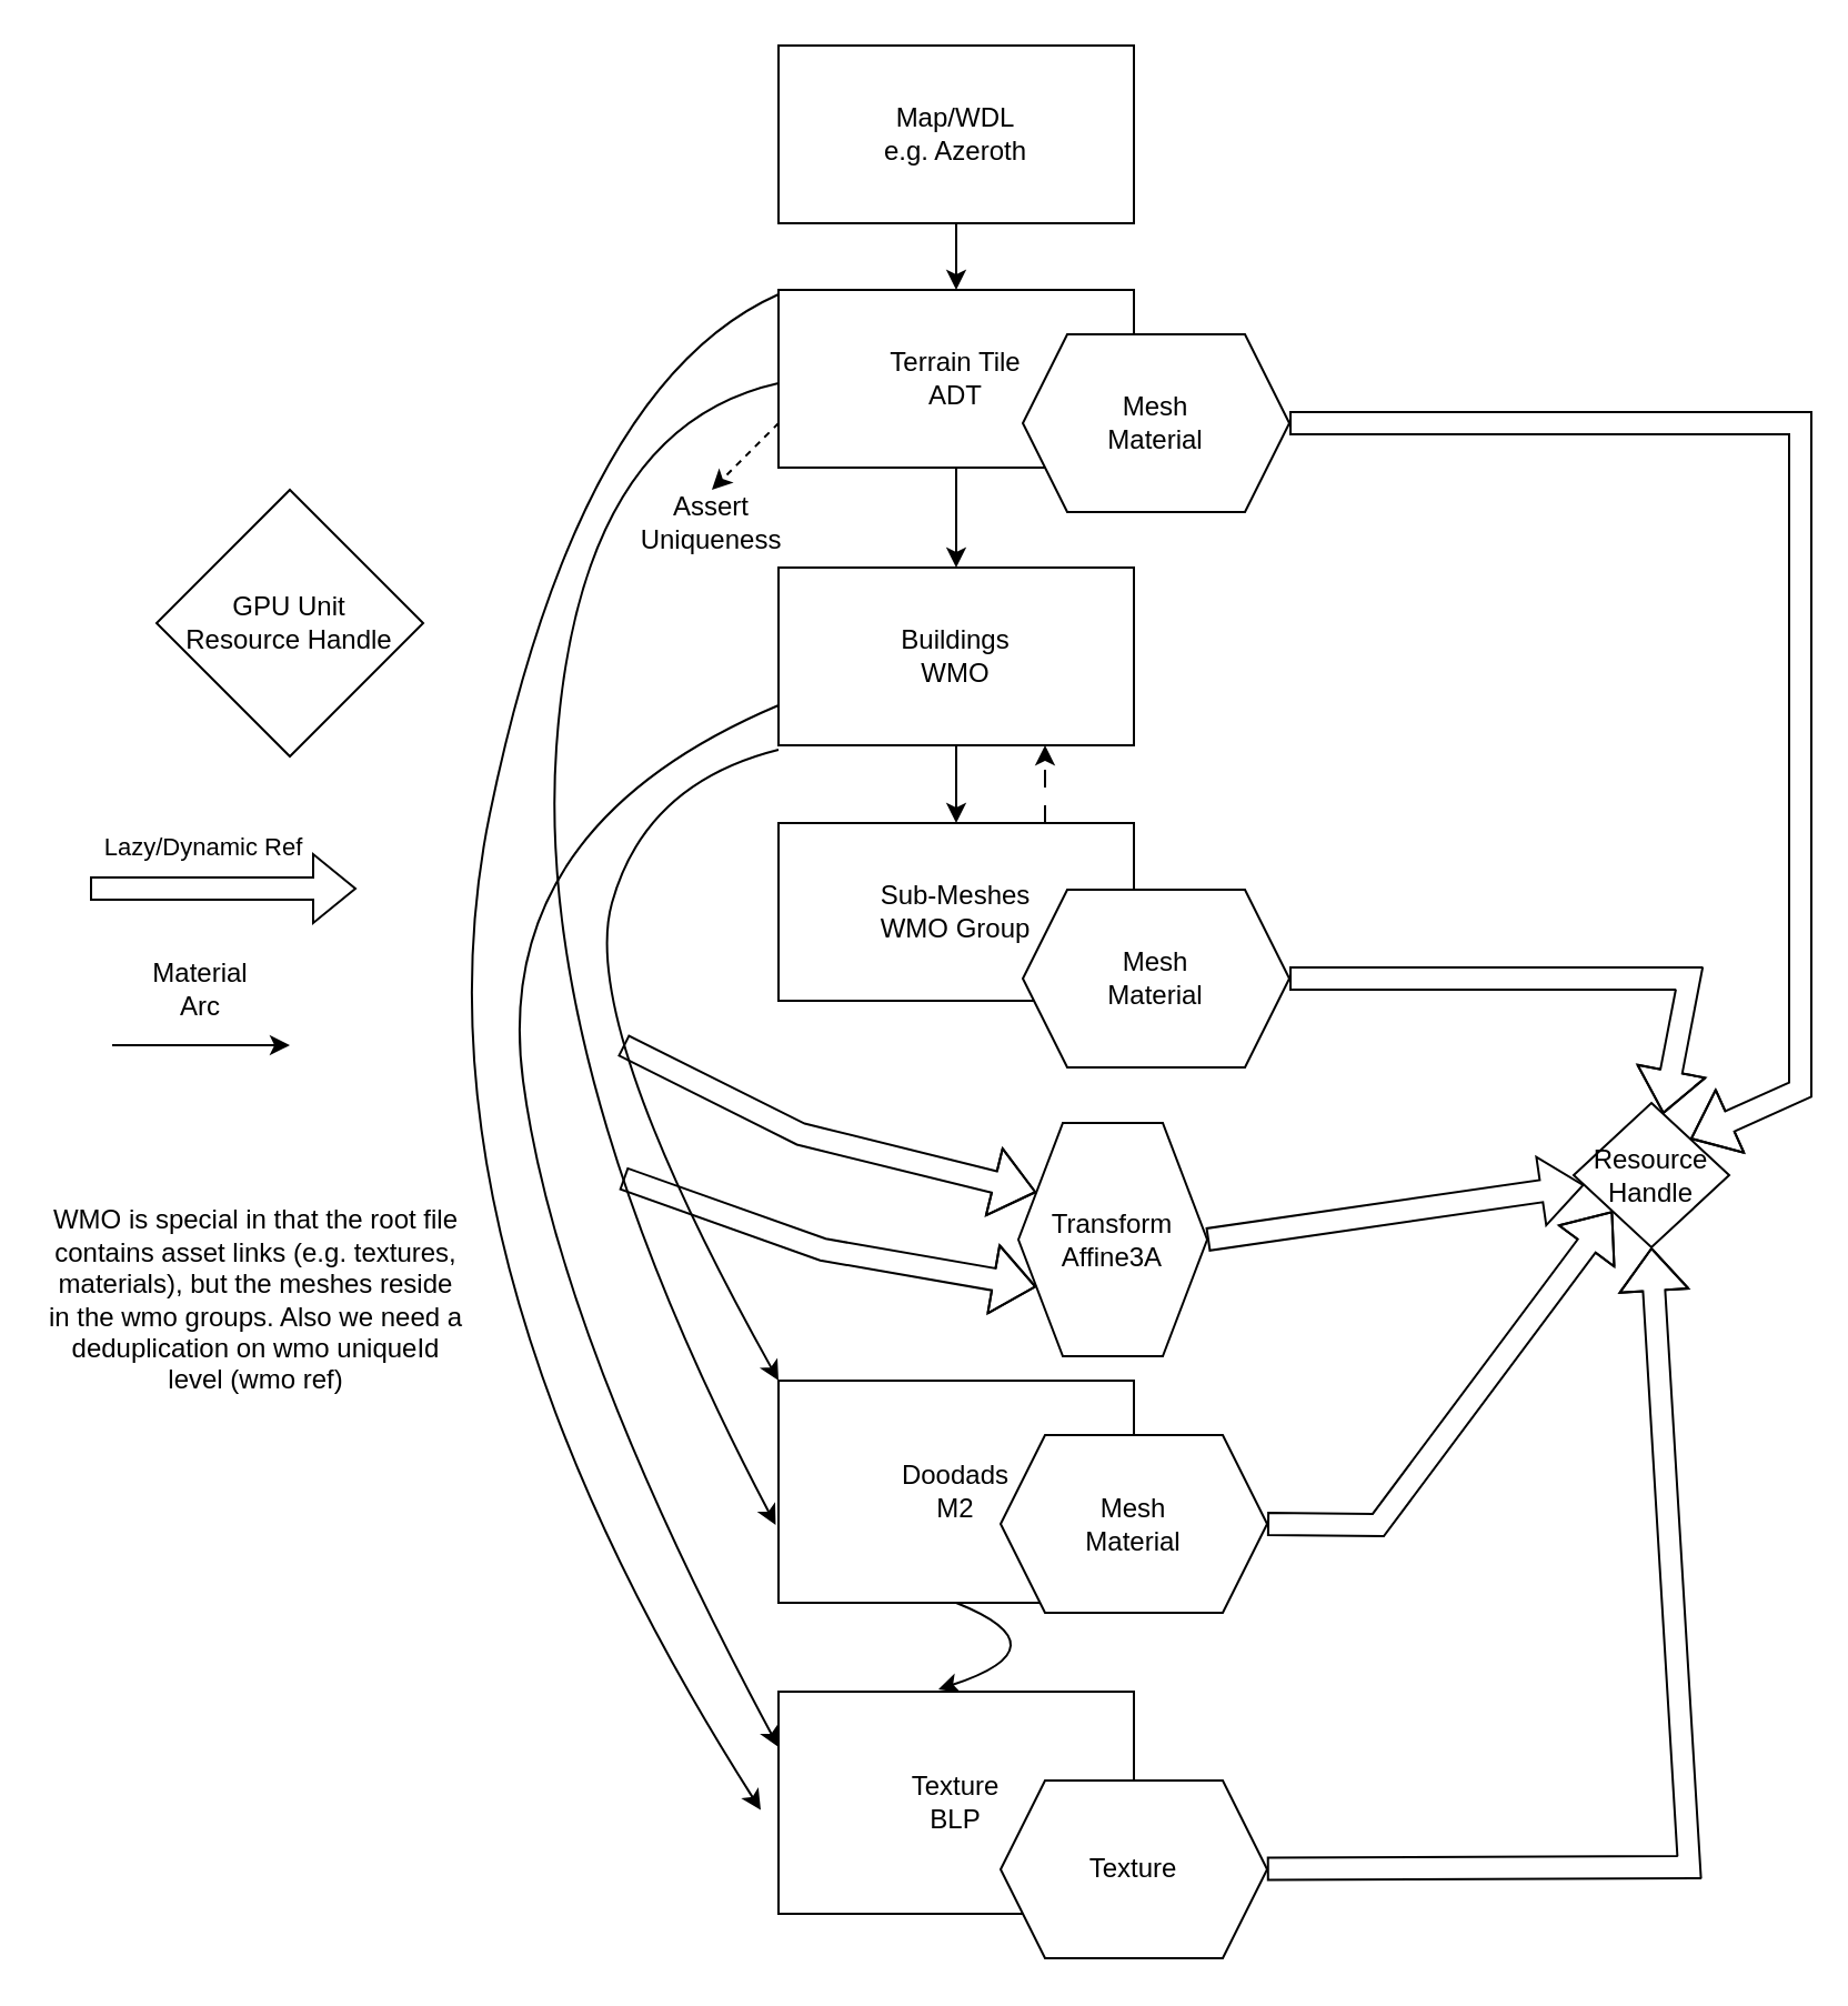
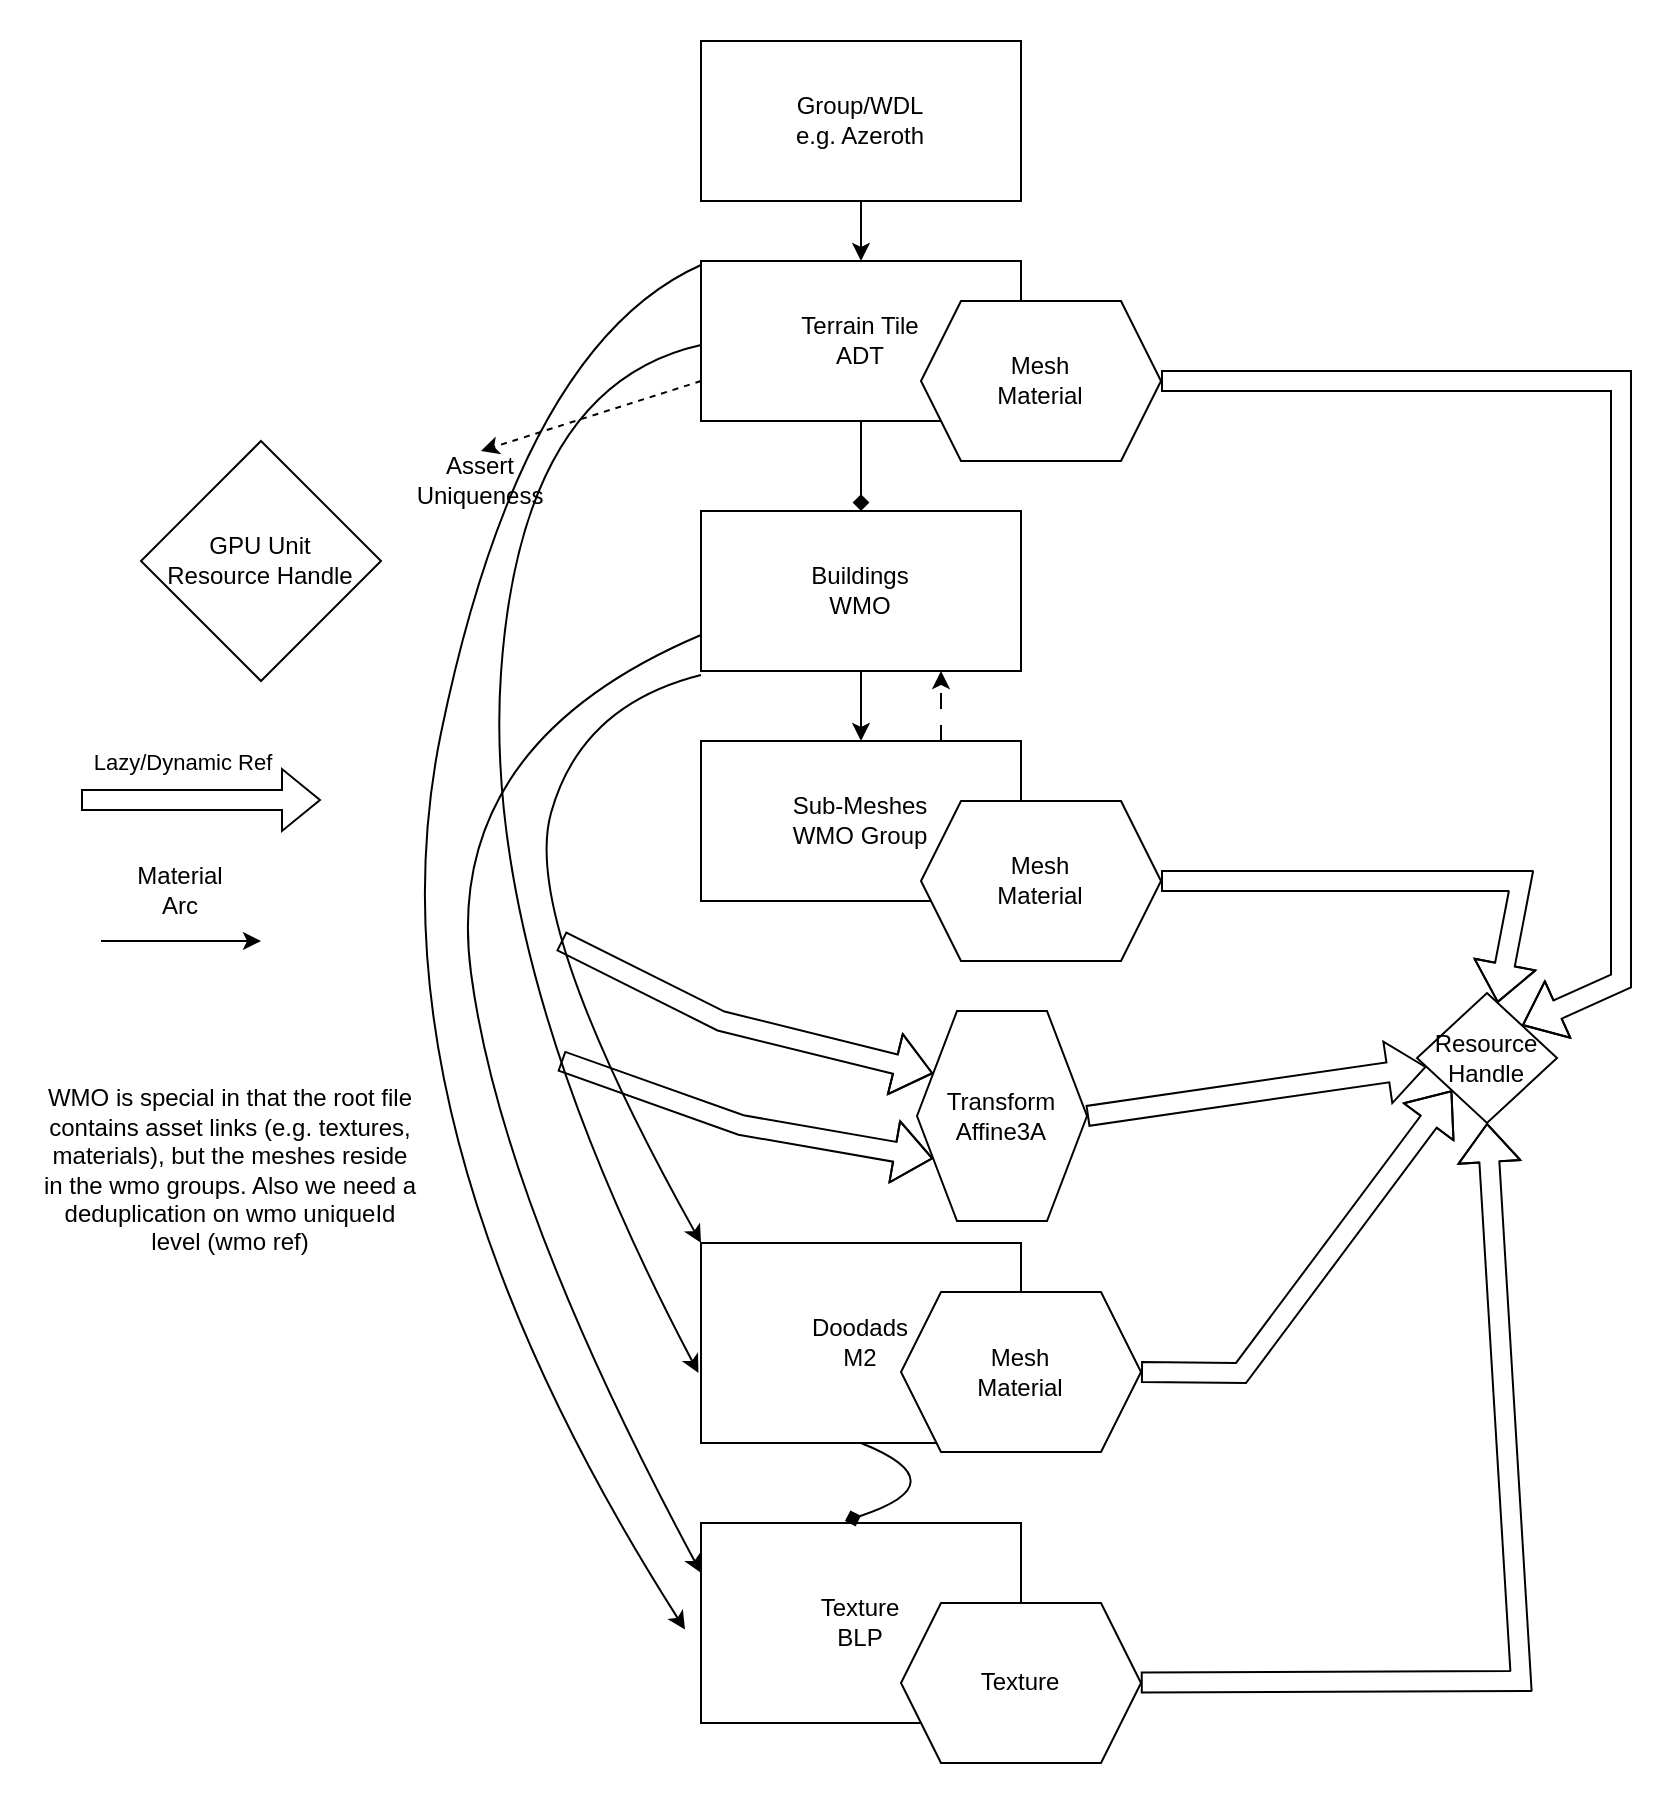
- <mxCell id="2" value="&lt;div&gt;Map/WDL&lt;/div&gt;&lt;div&gt;e.g. Azeroth&lt;/div&gt;" style="rounded=0;whiteSpace=wrap;html=1;" parent="1" vertex="1"><mxGeometry x="350" y="20" width="160" height="80" as="geometry" /></mxCell>
+ <mxCell id="2" value="&lt;div&gt;Group/WDL&lt;/div&gt;&lt;div&gt;e.g. Azeroth&lt;/div&gt;" style="rounded=0;whiteSpace=wrap;html=1;" parent="1" vertex="1"><mxGeometry x="350" y="20" width="160" height="80" as="geometry" /></mxCell>
- <mxCell id="16" value="&lt;div&gt;Assert&lt;/div&gt;&lt;div&gt;Uniqueness&lt;br&gt;&lt;/div&gt;" style="text;html=1;strokeColor=none;fillColor=none;align=center;verticalAlign=middle;whiteSpace=wrap;rounded=0;" parent="1" vertex="1"><mxGeometry x="290" y="220" width="60" height="30" as="geometry" /></mxCell>
+ <mxCell id="16" value="&lt;div&gt;Assert&lt;/div&gt;&lt;div&gt;Uniqueness&lt;br&gt;&lt;/div&gt;" style="text;html=1;strokeColor=none;fillColor=none;align=center;verticalAlign=middle;whiteSpace=wrap;rounded=0;" parent="1" vertex="1"><mxGeometry x="210" y="225" width="60" height="30" as="geometry" /></mxCell>
- <mxCell id="6" value="" style="endArrow=classic;html=1;rounded=0;exitX=0.5;exitY=1;exitDx=0;exitDy=0;entryX=0.5;entryY=0;entryDx=0;entryDy=0;" parent="1" source="3" target="5" edge="1"><mxGeometry width="50" height="50" relative="1" as="geometry"><mxPoint x="400" y="290" as="sourcePoint" /><mxPoint x="450" y="240" as="targetPoint" /></mxGeometry></mxCell>
+ <mxCell id="6" value="" style="endArrow=diamond;html=1;rounded=0;exitX=0.5;exitY=1;exitDx=0;exitDy=0;entryX=0.5;entryY=0;entryDx=0;entryDy=0;" parent="1" source="3" target="5" edge="1"><mxGeometry width="50" height="50" relative="1" as="geometry"><mxPoint x="400" y="290" as="sourcePoint" /><mxPoint x="450" y="240" as="targetPoint" /></mxGeometry></mxCell>
- <mxCell id="18" value="" style="curved=1;endArrow=classic;html=1;rounded=0;exitX=0.5;exitY=1;exitDx=0;exitDy=0;entryX=0.45;entryY=-0.01;entryDx=0;entryDy=0;entryPerimeter=0;" parent="1" source="9" target="17" edge="1"><mxGeometry width="50" height="50" relative="1" as="geometry"><mxPoint x="230" y="771" as="sourcePoint" /><mxPoint x="280" y="721" as="targetPoint" /><Array as="points"><mxPoint x="480" y="741" /></Array></mxGeometry></mxCell>
+ <mxCell id="18" value="" style="curved=1;endArrow=diamond;html=1;rounded=0;exitX=0.5;exitY=1;exitDx=0;exitDy=0;entryX=0.45;entryY=-0.01;entryDx=0;entryDy=0;entryPerimeter=0;" parent="1" source="9" target="17" edge="1"><mxGeometry width="50" height="50" relative="1" as="geometry"><mxPoint x="230" y="771" as="sourcePoint" /><mxPoint x="280" y="721" as="targetPoint" /><Array as="points"><mxPoint x="480" y="741" /></Array></mxGeometry></mxCell>
